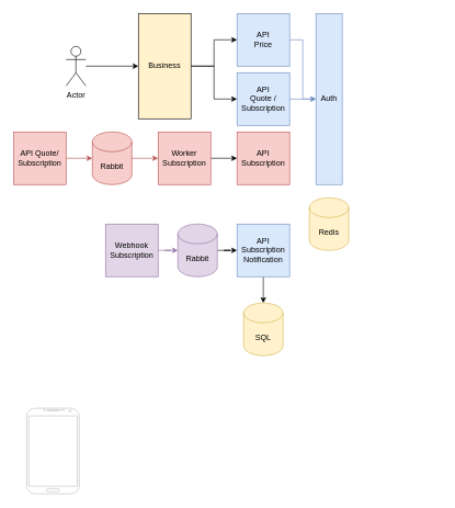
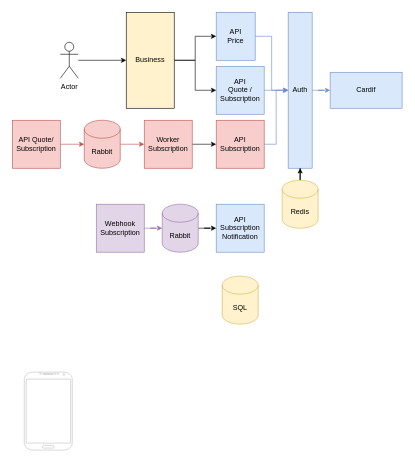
- <mxCell id="8" value="API &lt;br&gt;Price" style="whiteSpace=wrap;html=1;aspect=fixed;fillColor=#dae8fc;strokeColor=#6c8ebf;" parent="1" vertex="1"><mxGeometry x="360" y="20" width="80" height="80" as="geometry" /></mxCell>
+ <mxCell id="8" value="API &lt;br&gt;Price" style="whiteSpace=wrap;html=1;aspect=fixed;fillColor=#dae8fc;strokeColor=#6c8ebf;" parent="1" vertex="1"><mxGeometry x="360" y="20" width="65" height="80" as="geometry" /></mxCell>
+ <mxCell id="2" value="" style="edgeStyle=orthogonalEdgeStyle;rounded=0;orthogonalLoop=1;jettySize=auto;html=1;fillColor=#dae8fc;strokeColor=#6c8ebf;" parent="1" source="3" target="6" edge="1"><mxGeometry relative="1" as="geometry" /></mxCell>
+ <mxCell id="6" value="Cardif" style="whiteSpace=wrap;html=1;rounded=0;fillColor=#dae8fc;strokeColor=#6c8ebf;" parent="1" vertex="1"><mxGeometry x="550" y="120" width="120" height="60" as="geometry" /></mxCell>
+ <mxCell id="13" style="edgeStyle=orthogonalEdgeStyle;rounded=0;orthogonalLoop=1;jettySize=auto;html=1;entryX=0;entryY=0.5;entryDx=0;entryDy=0;fillColor=#dae8fc;strokeColor=#6c8ebf;" parent="1" source="14" target="3" edge="1"><mxGeometry relative="1" as="geometry" /></mxCell>
+ <mxCell id="26" value="" style="edgeStyle=orthogonalEdgeStyle;rounded=0;orthogonalLoop=1;jettySize=auto;html=1;" parent="1" source="27" target="3" edge="1"><mxGeometry relative="1" as="geometry" /></mxCell>
- <mxCell id="21" style="edgeStyle=orthogonalEdgeStyle;rounded=0;orthogonalLoop=1;jettySize=auto;html=1;entryX=0.5;entryY=0;entryDx=0;entryDy=0;entryPerimeter=0;" parent="1" source="22" target="23" edge="1"><mxGeometry relative="1" as="geometry" /></mxCell>
